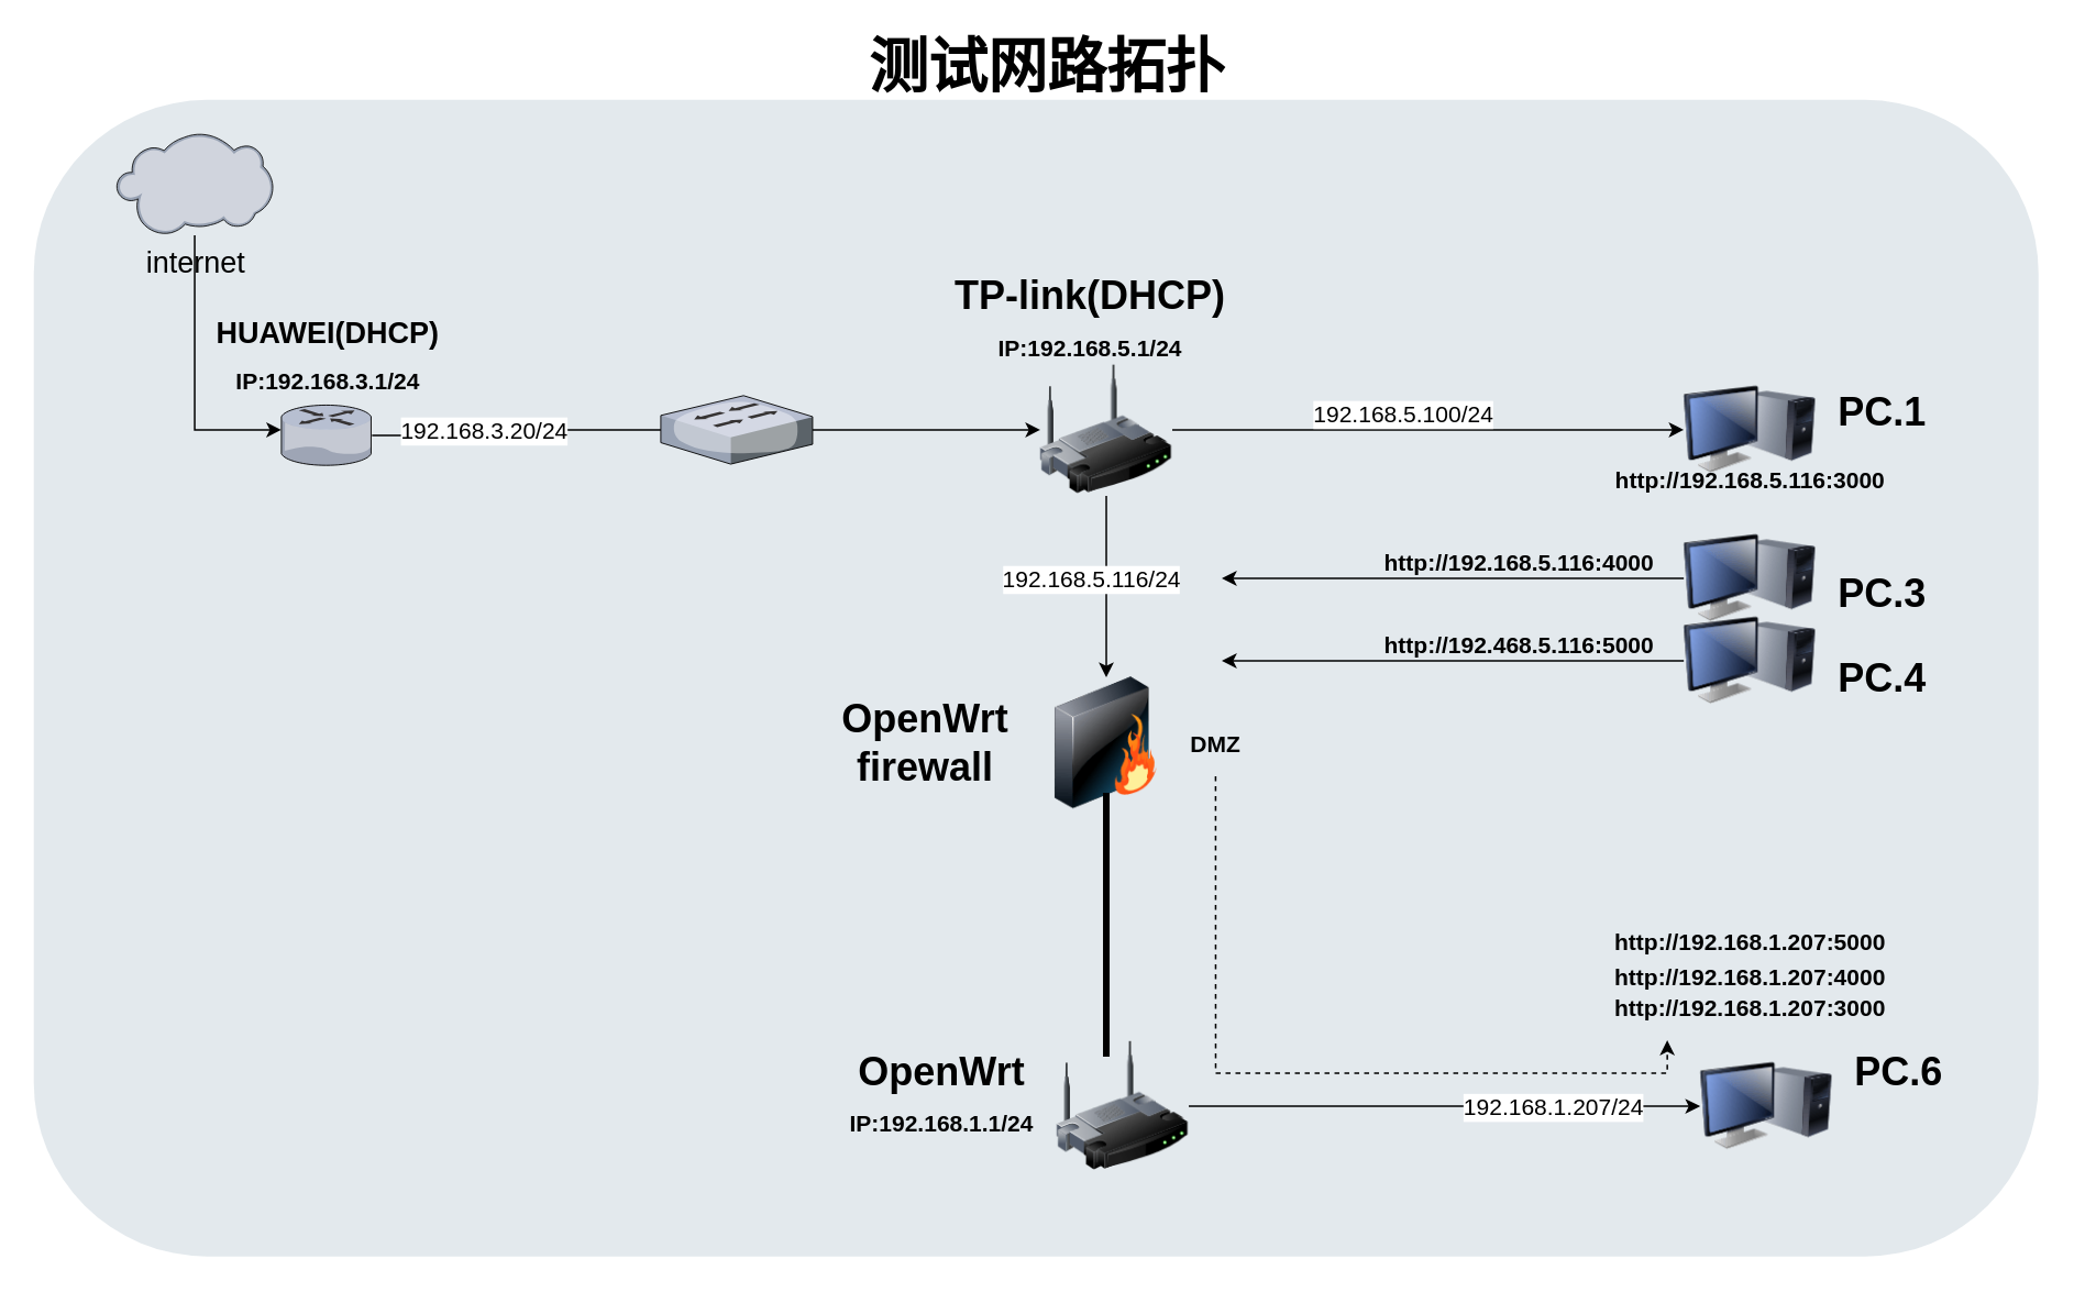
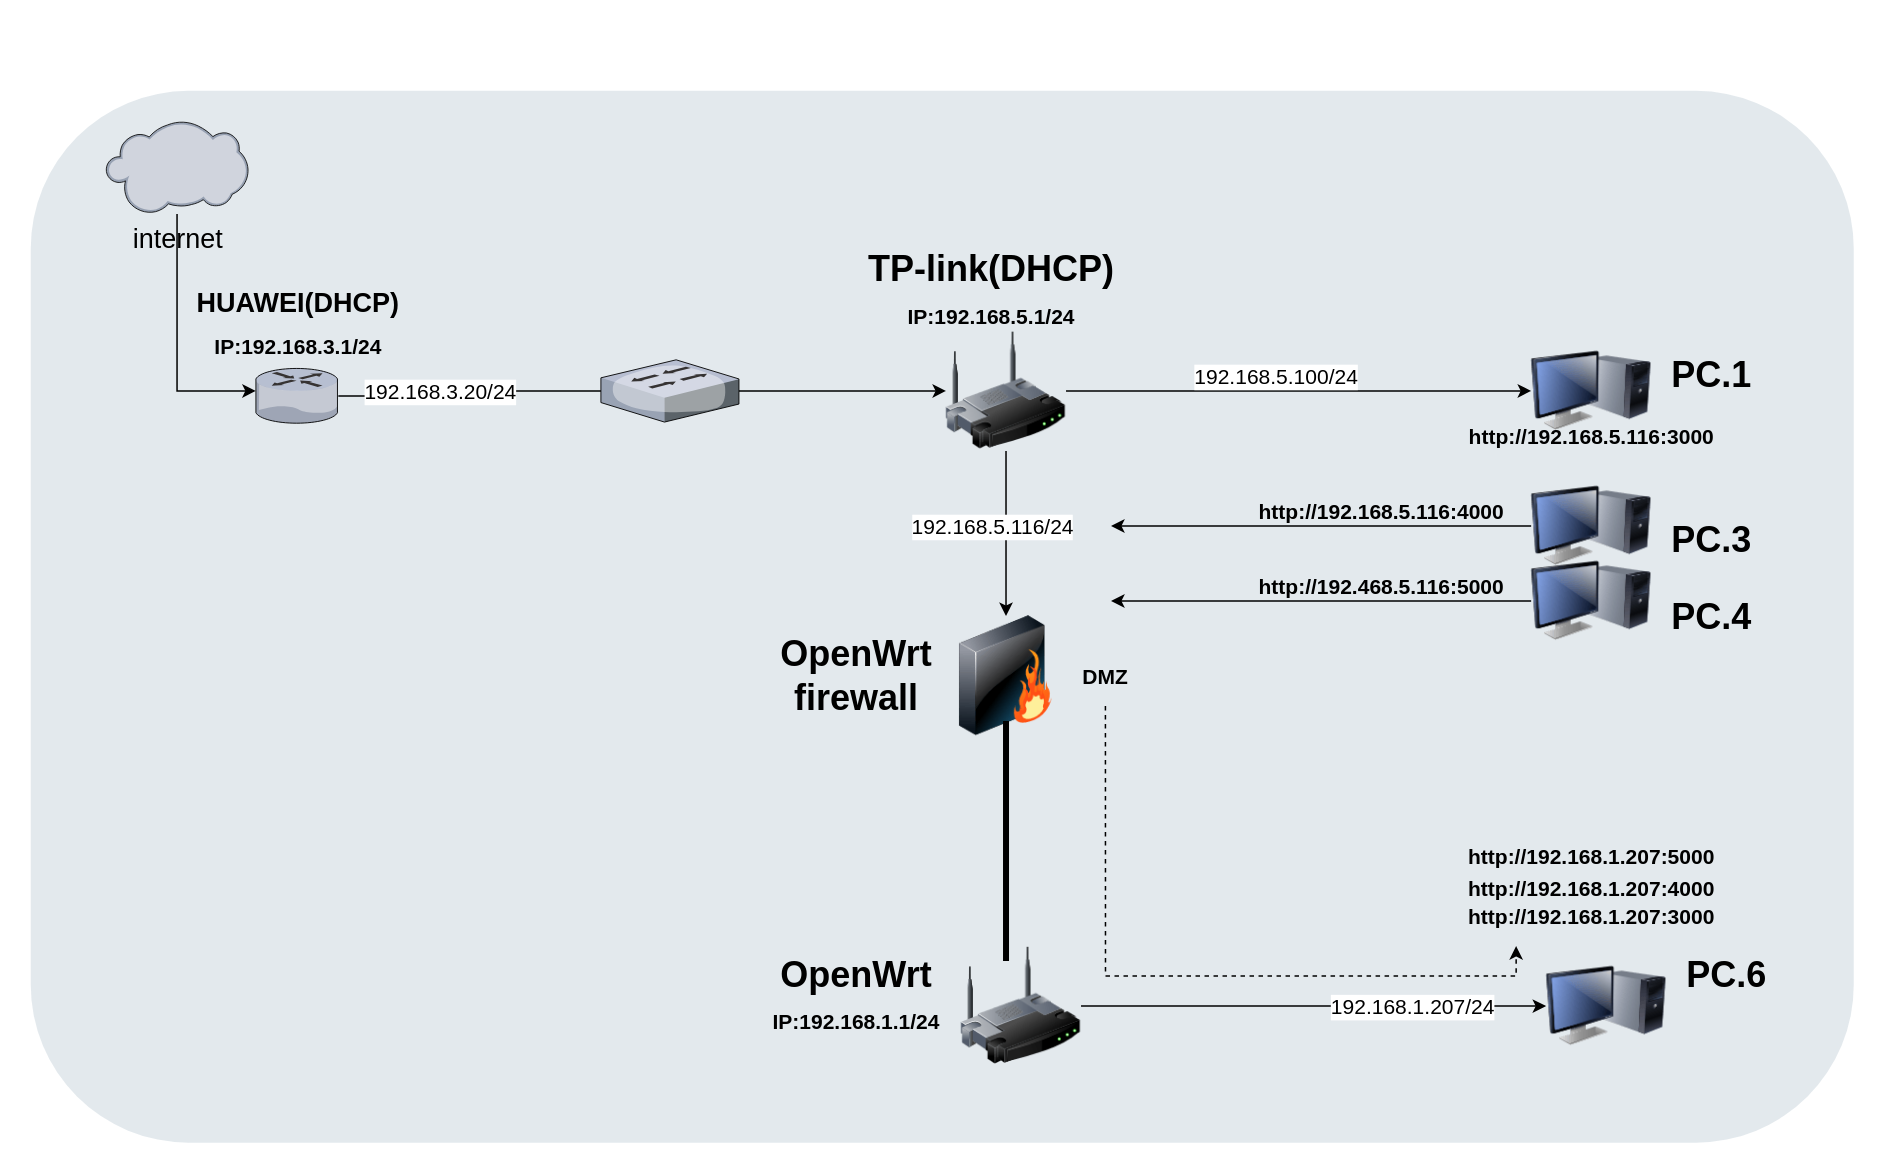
- <mxCell id="31" value="&lt;font style=&quot;font-size: 36px;&quot;&gt;测试网路拓扑&lt;/font&gt;" style="text;strokeColor=none;fillColor=none;html=1;fontSize=24;fontStyle=1;verticalAlign=middle;align=center;" parent="1" vertex="1"><mxGeometry x="460" y="20" width="347.5" height="40" as="geometry" /></mxCell>
- <mxCell id="25" value="OpenWrt&lt;br&gt;firewall&lt;br&gt;" style="text;strokeColor=none;fillColor=none;html=1;fontSize=24;fontStyle=1;verticalAlign=middle;align=center;" parent="1" vertex="1"><mxGeometry x="510" y="430" width="100" height="40" as="geometry" /></mxCell>
+ <mxCell id="25" value="OpenWrt&lt;br&gt;firewall&lt;br&gt;" style="text;strokeColor=none;fillColor=none;html=1;fontSize=24;fontStyle=1;verticalAlign=middle;align=center;" parent="1" vertex="1"><mxGeometry x="520" y="430" width="100" height="40" as="geometry" /></mxCell>
